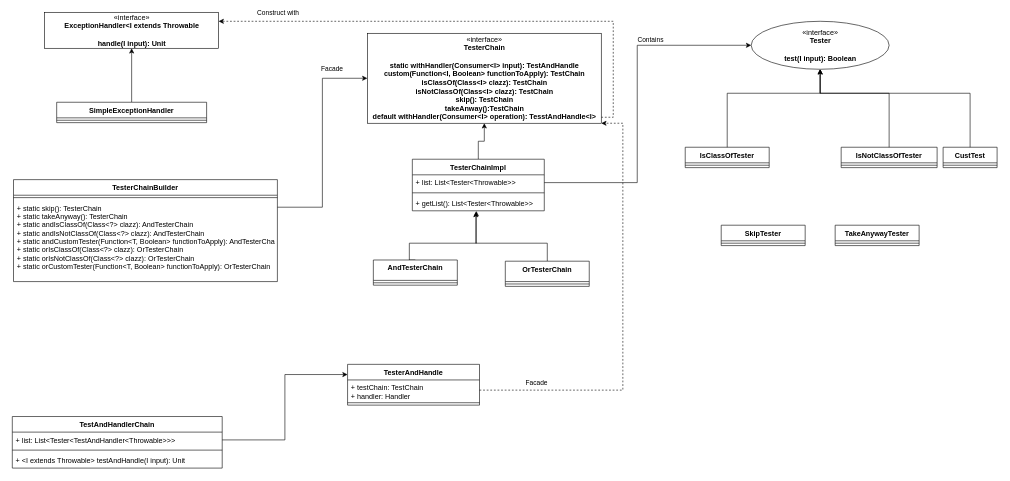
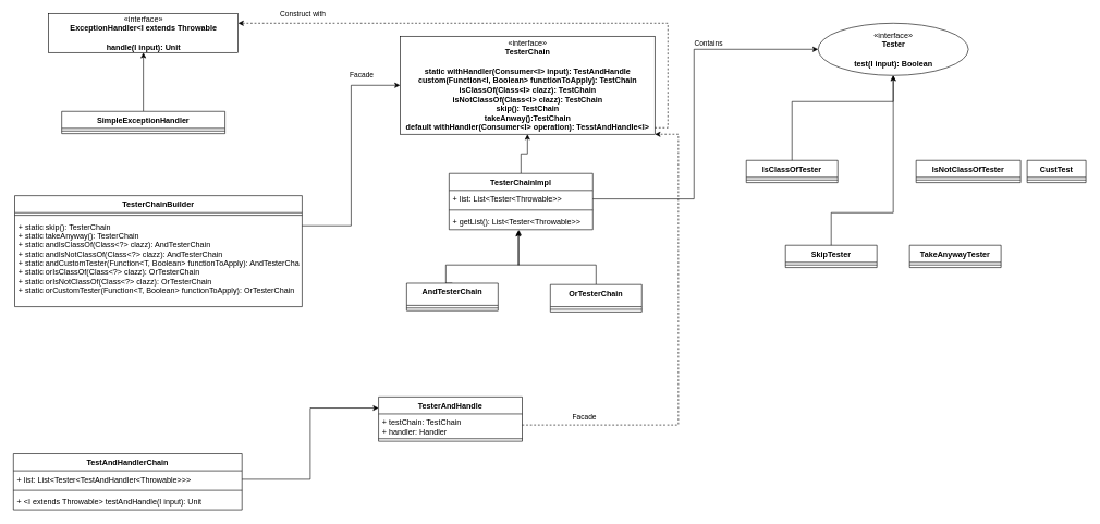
- <mxCell id="19" style="edgeStyle=orthogonalEdgeStyle;rounded=0;orthogonalLoop=1;jettySize=auto;html=1;entryX=0.5;entryY=1;entryDx=0;entryDy=0;exitX=0.5;exitY=0;exitDx=0;exitDy=0;" edge="1" parent="1" source="9" target="8"><mxGeometry relative="1" as="geometry"><mxPoint x="927" y="205" as="sourcePoint" /><mxPoint x="927" y="115" as="targetPoint" /><Array as="points"><mxPoint x="1617" y="155" /><mxPoint x="1367" y="155" /></Array></mxGeometry></mxCell>
- <mxCell id="20" style="edgeStyle=orthogonalEdgeStyle;rounded=0;orthogonalLoop=1;jettySize=auto;html=1;entryX=0.5;entryY=1;entryDx=0;entryDy=0;exitX=0.5;exitY=0;exitDx=0;exitDy=0;" edge="1" parent="1" source="13" target="8"><mxGeometry relative="1" as="geometry"><mxPoint x="1627" y="255" as="sourcePoint" /><mxPoint x="1377" y="125" as="targetPoint" /><Array as="points"><mxPoint x="1482" y="155" /><mxPoint x="1367" y="155" /></Array></mxGeometry></mxCell>
+ <mxCell id="22" style="edgeStyle=orthogonalEdgeStyle;rounded=0;orthogonalLoop=1;jettySize=auto;html=1;entryX=0.5;entryY=1;entryDx=0;entryDy=0;exitX=0.5;exitY=0;exitDx=0;exitDy=0;" edge="1" parent="1" source="15" target="8"><mxGeometry relative="1" as="geometry"><mxPoint x="1472" y="385" as="sourcePoint" /><mxPoint x="1377" y="125" as="targetPoint" /><Array as="points"><mxPoint x="1272" y="325" /><mxPoint x="1367" y="325" /></Array></mxGeometry></mxCell>
